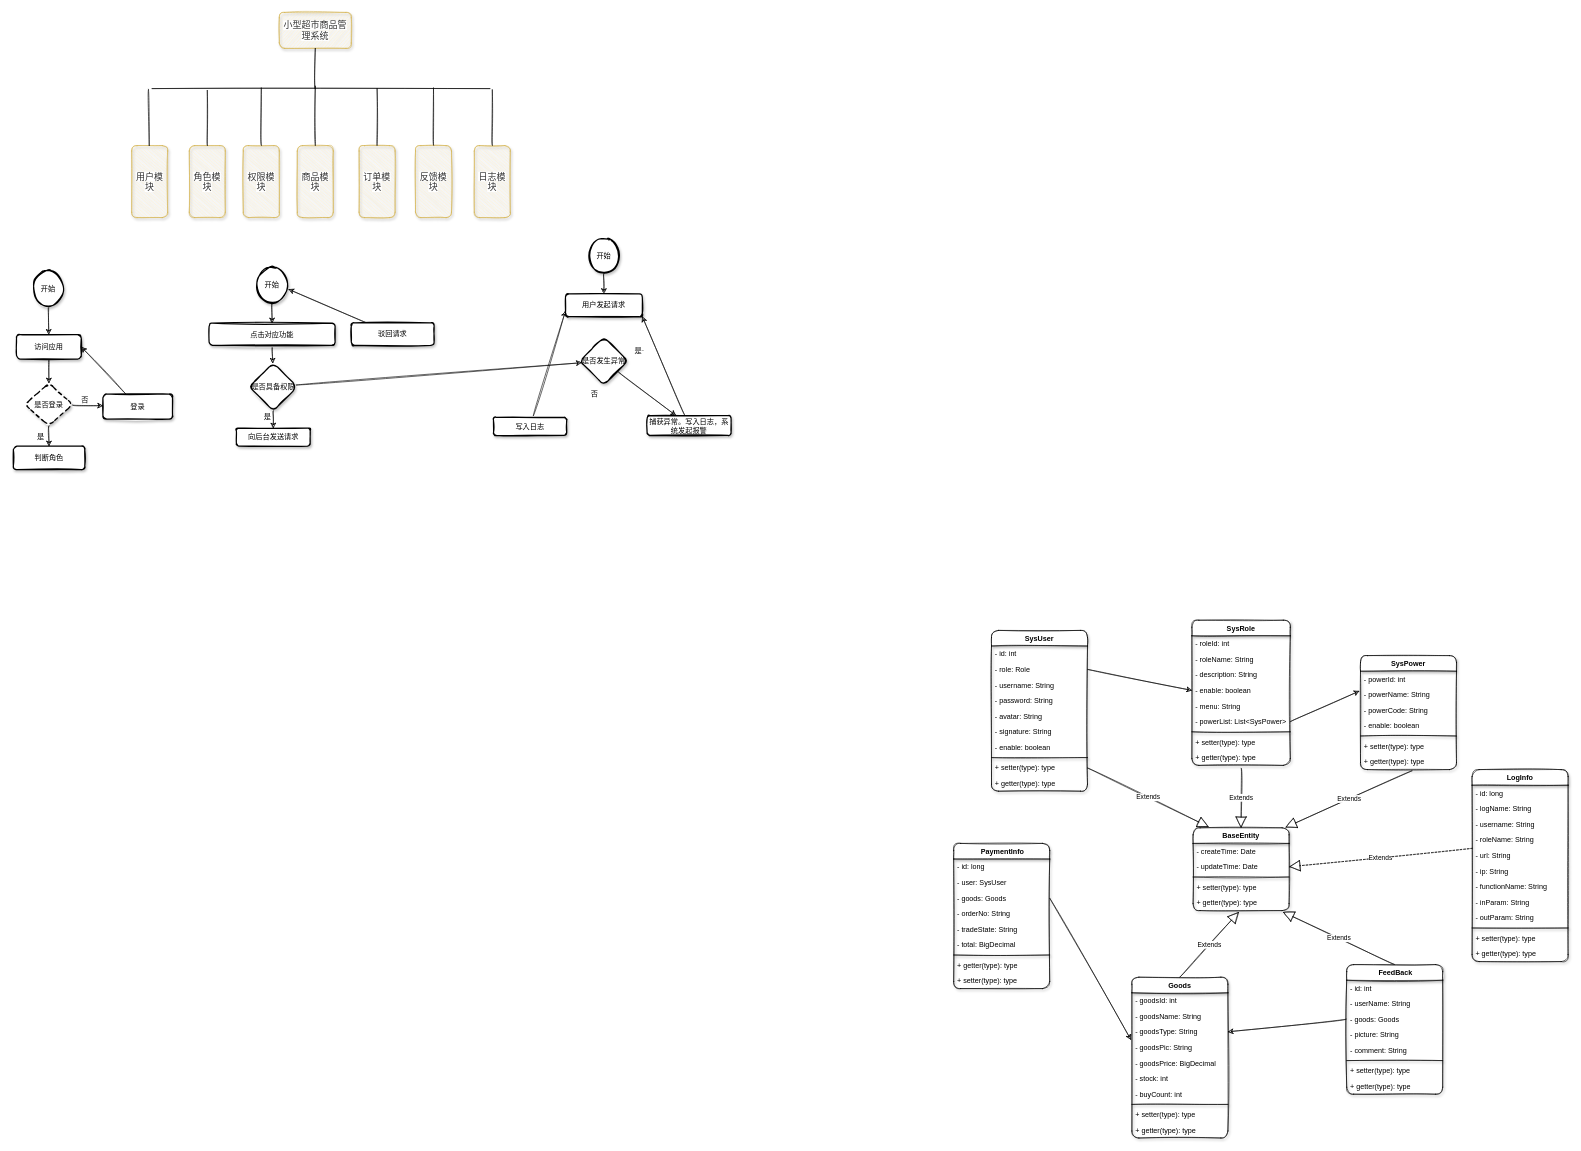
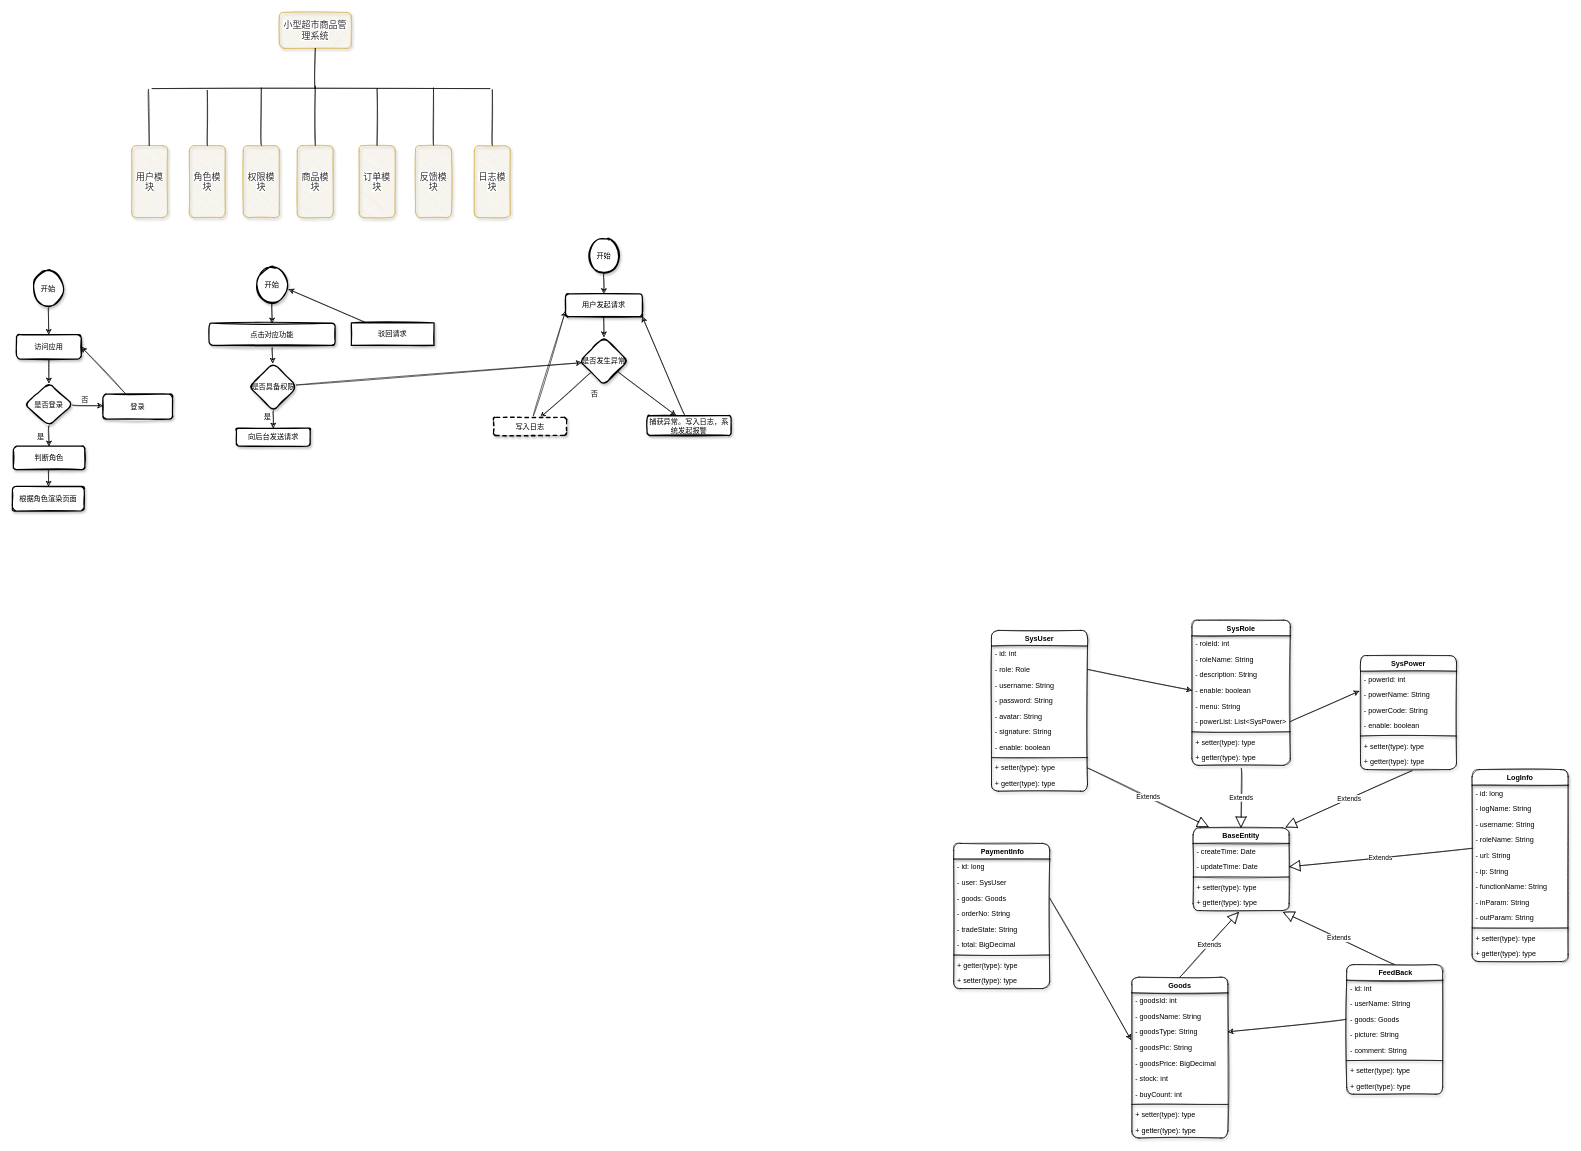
+ <mxCell id="46" value="" style="edgeStyle=none;curved=1;sketch=1;html=1;" edge="1" parent="1" source="47" target="50"><mxGeometry relative="1" as="geometry" /></mxCell>
- <mxCell id="43" value="驳回请求" style="whiteSpace=wrap;html=1;strokeWidth=2;rounded=1;shadow=1;glass=0;sketch=1;" vertex="1" parent="1"><mxGeometry x="585" y="537.5" width="138" height="37.5" as="geometry" /></mxCell>
+ <mxCell id="43" value="驳回请求" style="whiteSpace=wrap;html=1;strokeWidth=2;shadow=1;glass=0;sketch=1;rounded=0;" vertex="1" parent="1"><mxGeometry x="585" y="537.5" width="138" height="37.5" as="geometry" /></mxCell>
- <mxCell id="56" value="是·" style="text;html=1;align=center;verticalAlign=middle;resizable=0;points=[];autosize=1;strokeColor=none;fillColor=none;" vertex="1" parent="1"><mxGeometry x="1052" y="575" width="26" height="18" as="geometry" /></mxCell>
+ <mxCell id="48" value="" style="edgeStyle=none;curved=1;sketch=1;html=1;" edge="1" parent="1" source="50" target="52"><mxGeometry relative="1" as="geometry" /></mxCell>
- <mxCell id="25" value="是否登录" style="rhombus;whiteSpace=wrap;html=1;strokeWidth=2;rounded=1;shadow=1;glass=0;sketch=1;dashed=1;" vertex="1" parent="1"><mxGeometry x="41" y="638" width="80" height="71" as="geometry" /></mxCell>
+ <mxCell id="25" value="是否登录" style="rhombus;whiteSpace=wrap;html=1;strokeWidth=2;rounded=1;shadow=1;glass=0;sketch=1;" vertex="1" parent="1"><mxGeometry x="41" y="638" width="80" height="71" as="geometry" /></mxCell>
- <mxCell id="52" value="写入日志" style="whiteSpace=wrap;html=1;strokeWidth=2;rounded=1;shadow=1;glass=0;sketch=1;" vertex="1" parent="1"><mxGeometry x="822" y="695" width="122" height="30" as="geometry" /></mxCell>
+ <mxCell id="52" value="写入日志" style="whiteSpace=wrap;html=1;strokeWidth=2;rounded=1;shadow=1;glass=0;sketch=1;dashed=1;" vertex="1" parent="1"><mxGeometry x="822" y="695" width="122" height="30" as="geometry" /></mxCell>
+ <mxCell id="26" value="" style="edgeStyle=none;curved=1;sketch=1;html=1;" edge="1" parent="1" source="27" target="32"><mxGeometry relative="1" as="geometry" /></mxCell>
+ <mxCell id="32" value="根据角色渲染页面" style="whiteSpace=wrap;html=1;strokeWidth=2;rounded=1;shadow=1;glass=0;sketch=1;" vertex="1" parent="1"><mxGeometry x="20.25" y="810" width="119.5" height="41" as="geometry" /></mxCell>
- <mxCell id="142" value="Extends" style="endArrow=block;endSize=16;endFill=0;html=1;sketch=1;curved=1;entryX=1;entryY=0.5;entryDx=0;entryDy=0;exitX=0.004;exitY=0.043;exitDx=0;exitDy=0;exitPerimeter=0;dashed=1;" edge="1" parent="1" source="101" target="131"><mxGeometry width="160" relative="1" as="geometry"><mxPoint x="2269" y="1428" as="sourcePoint" /><mxPoint x="2429" y="1428" as="targetPoint" /></mxGeometry></mxCell>
+ <mxCell id="142" value="Extends" style="endArrow=block;endSize=16;endFill=0;html=1;sketch=1;curved=1;entryX=1;entryY=0.5;entryDx=0;entryDy=0;exitX=0.004;exitY=0.043;exitDx=0;exitDy=0;exitPerimeter=0;" edge="1" parent="1" source="101" target="131"><mxGeometry width="160" relative="1" as="geometry"><mxPoint x="2269" y="1428" as="sourcePoint" /><mxPoint x="2429" y="1428" as="targetPoint" /></mxGeometry></mxCell>
